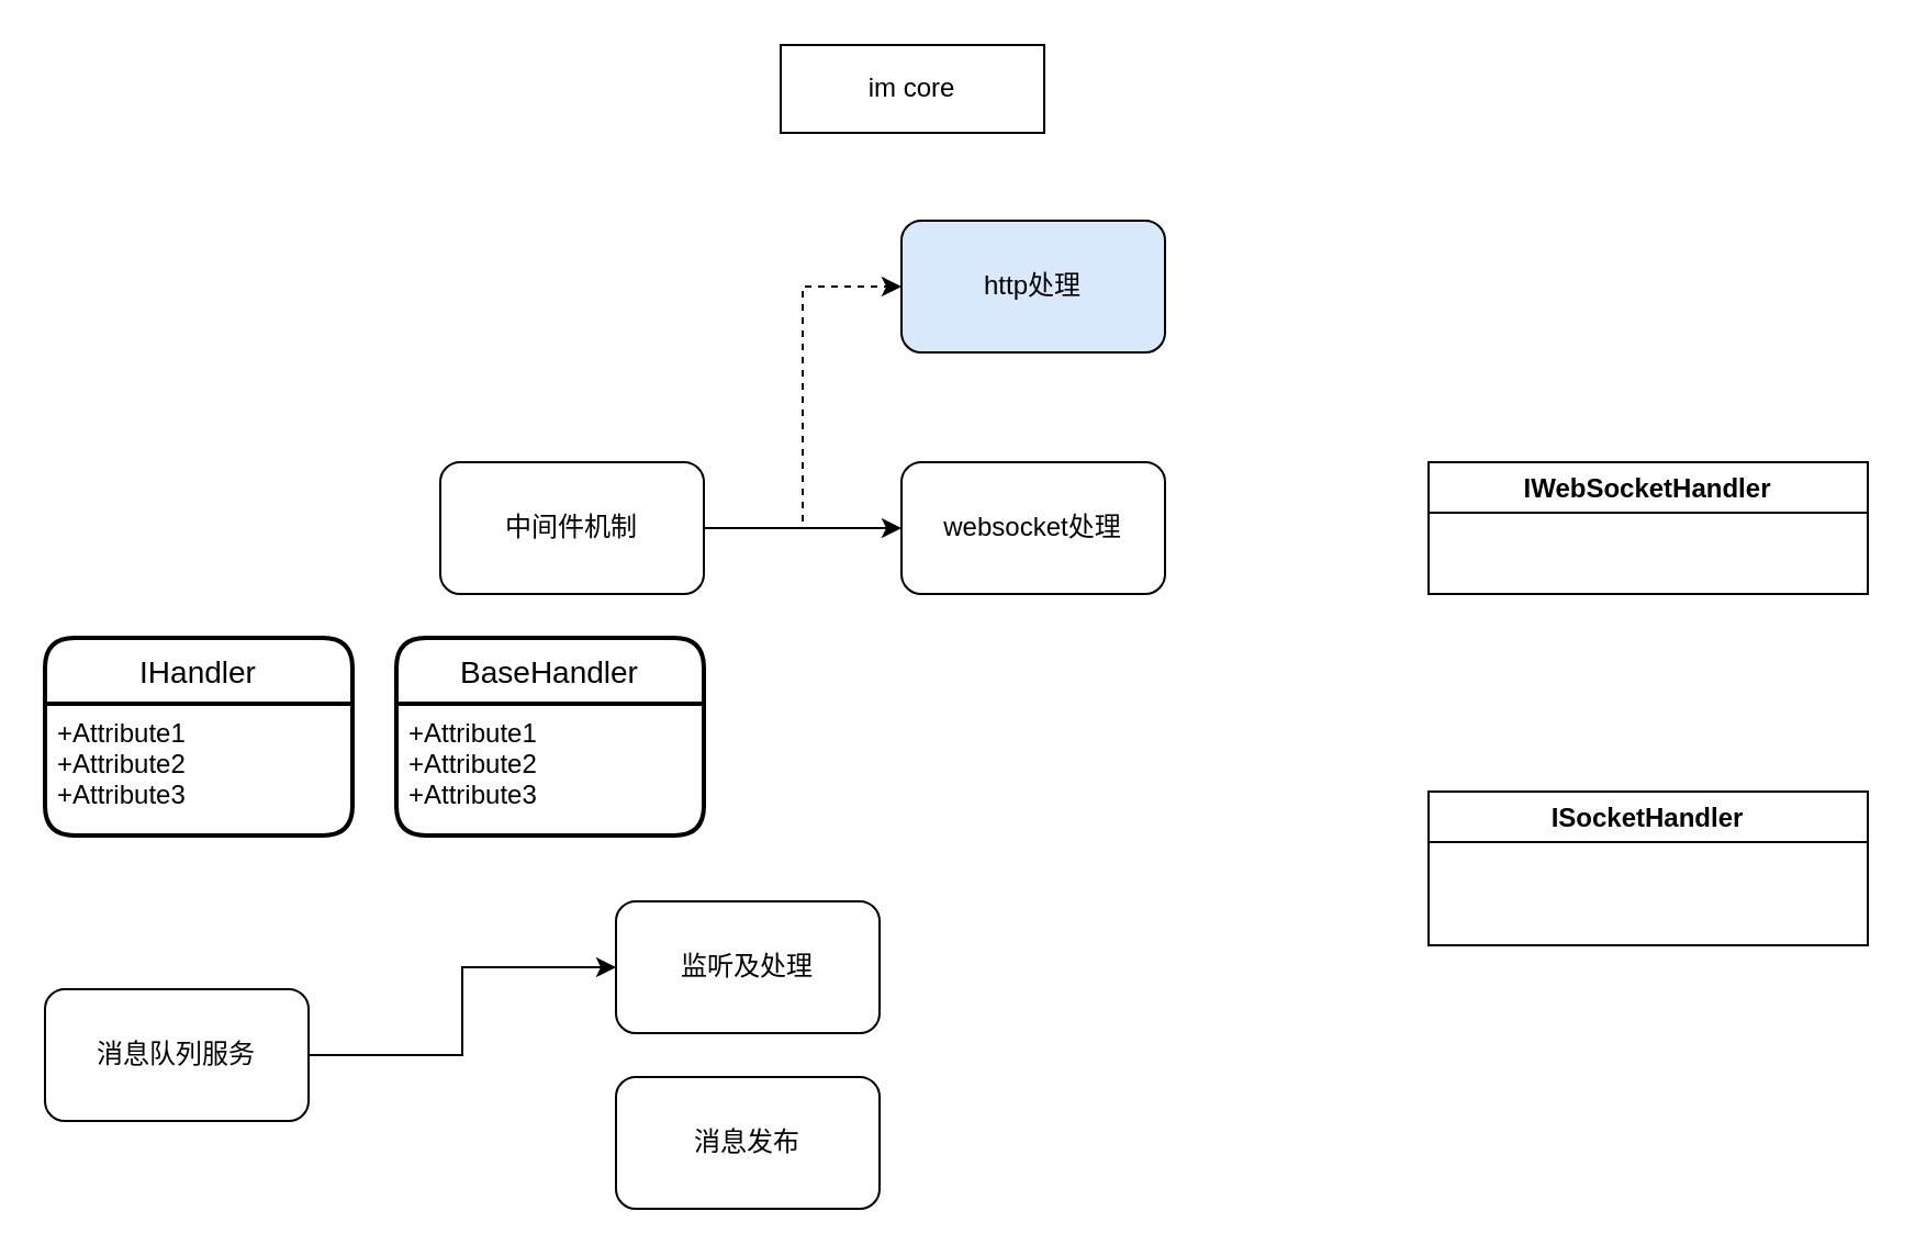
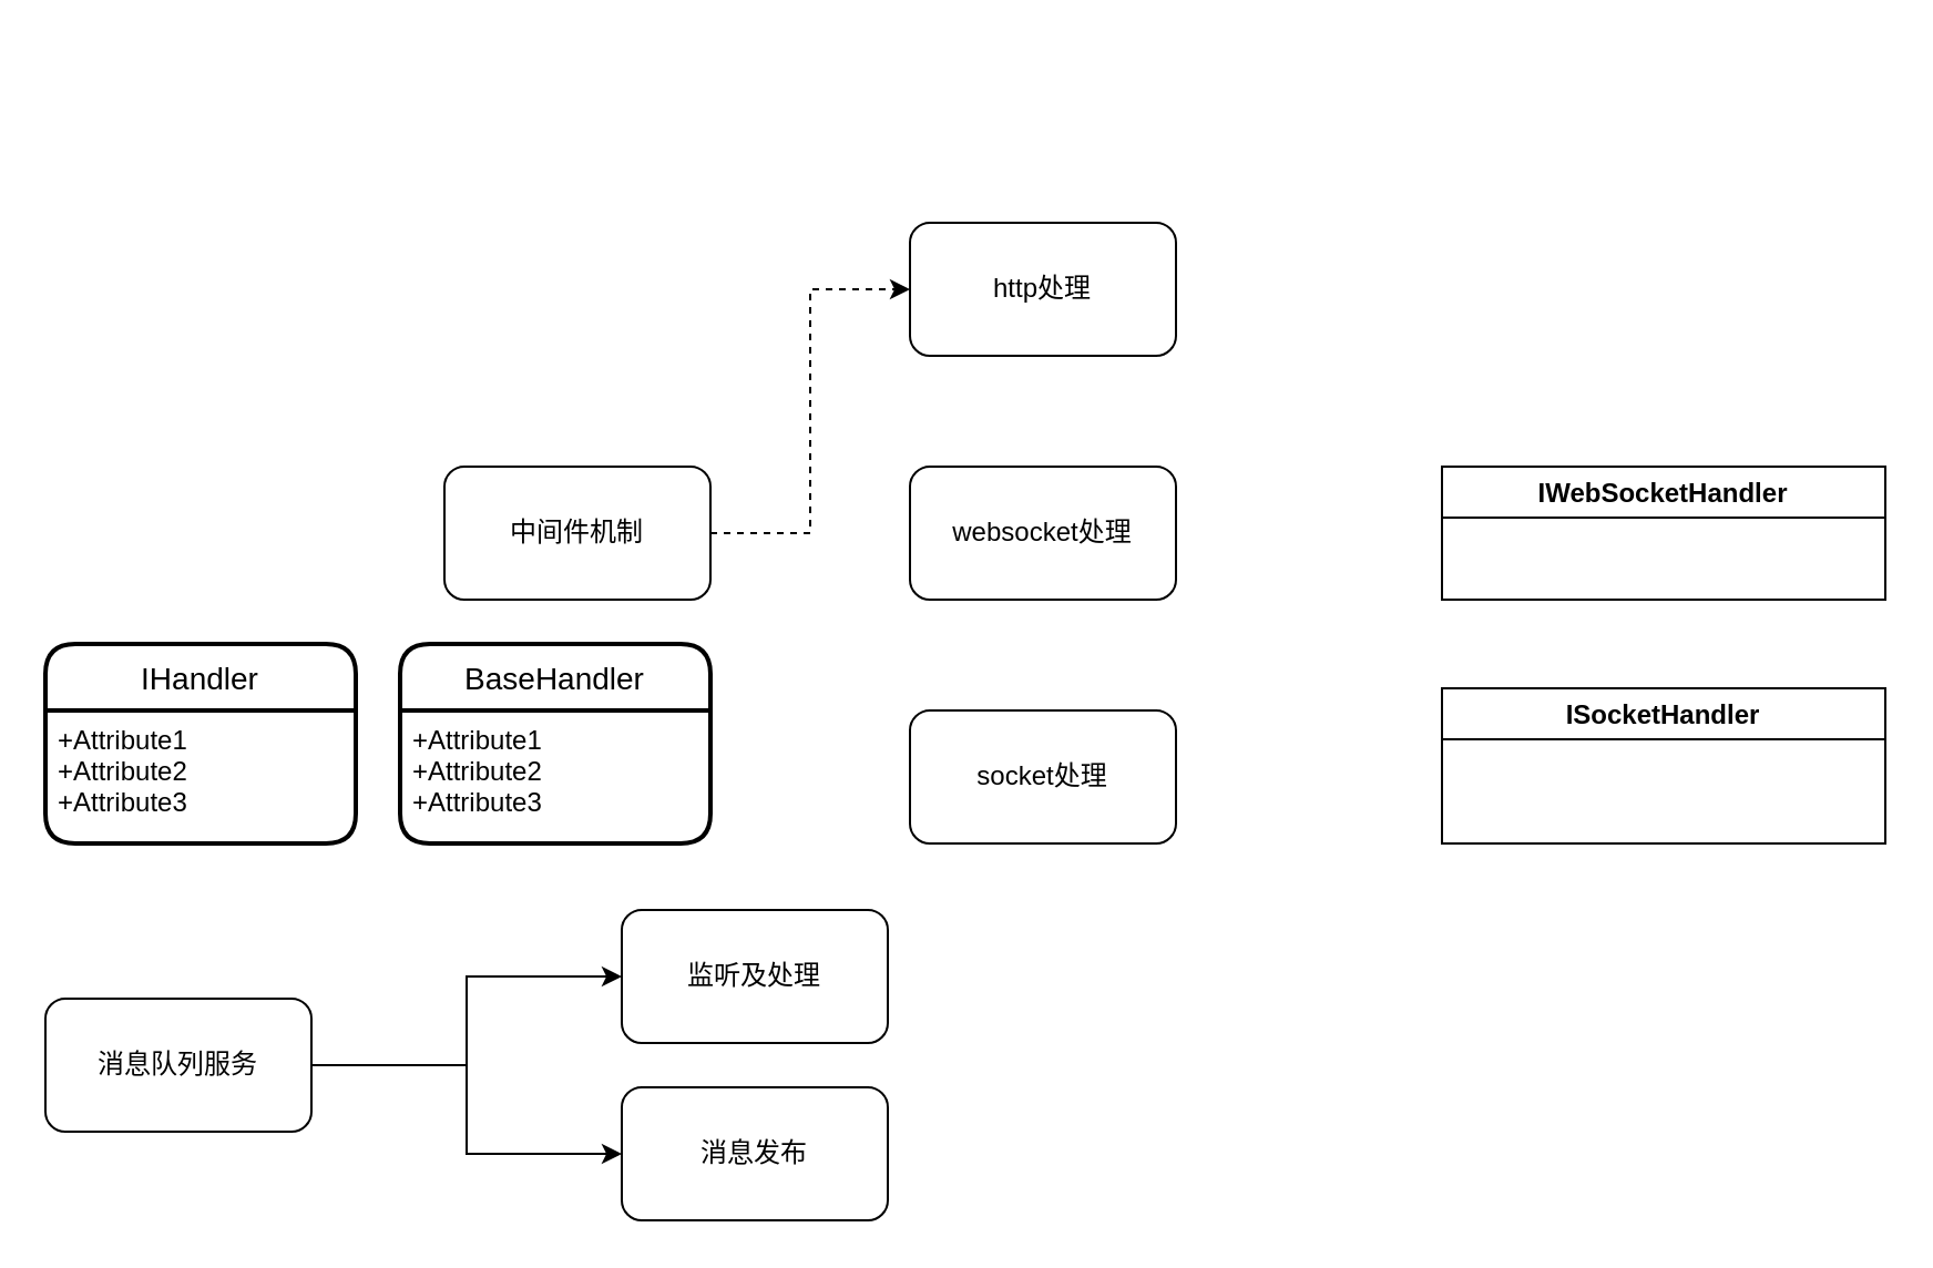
- <mxCell id="7" value="im core" style="rounded=0;whiteSpace=wrap;html=1;" vertex="1" parent="1"><mxGeometry x="355" y="20" width="120" height="40" as="geometry" /></mxCell>
- <mxCell id="5" value="http处理" style="rounded=1;whiteSpace=wrap;html=1;fillColor=#dae8fc;" vertex="1" parent="1"><mxGeometry x="410" y="100" width="120" height="60" as="geometry" /></mxCell>
+ <mxCell id="5" value="http处理" style="rounded=1;whiteSpace=wrap;html=1;" vertex="1" parent="1"><mxGeometry x="410" y="100" width="120" height="60" as="geometry" /></mxCell>
- <mxCell id="4" style="edgeStyle=orthogonalEdgeStyle;rounded=0;orthogonalLoop=1;jettySize=auto;html=1;entryX=0;entryY=0.5;entryDx=0;entryDy=0;" edge="1" parent="1" source="11" target="6"><mxGeometry relative="1" as="geometry" /></mxCell>
+ <mxCell id="2" value="socket处理" style="rounded=1;whiteSpace=wrap;html=1;" vertex="1" parent="1"><mxGeometry x="410" y="320" width="120" height="60" as="geometry" /></mxCell>
- <mxCell id="15" value="ISocketHandler" style="swimlane;" vertex="1" parent="1"><mxGeometry x="650" y="360" width="200" height="70" as="geometry" /></mxCell>
+ <mxCell id="15" value="ISocketHandler" style="swimlane;" vertex="1" parent="1"><mxGeometry x="650" y="310" width="200" height="70" as="geometry" /></mxCell>
+ <mxCell id="9" style="edgeStyle=orthogonalEdgeStyle;rounded=0;orthogonalLoop=1;jettySize=auto;html=1;entryX=0;entryY=0.5;entryDx=0;entryDy=0;" edge="1" parent="1" source="10" target="13"><mxGeometry relative="1" as="geometry" /></mxCell>
